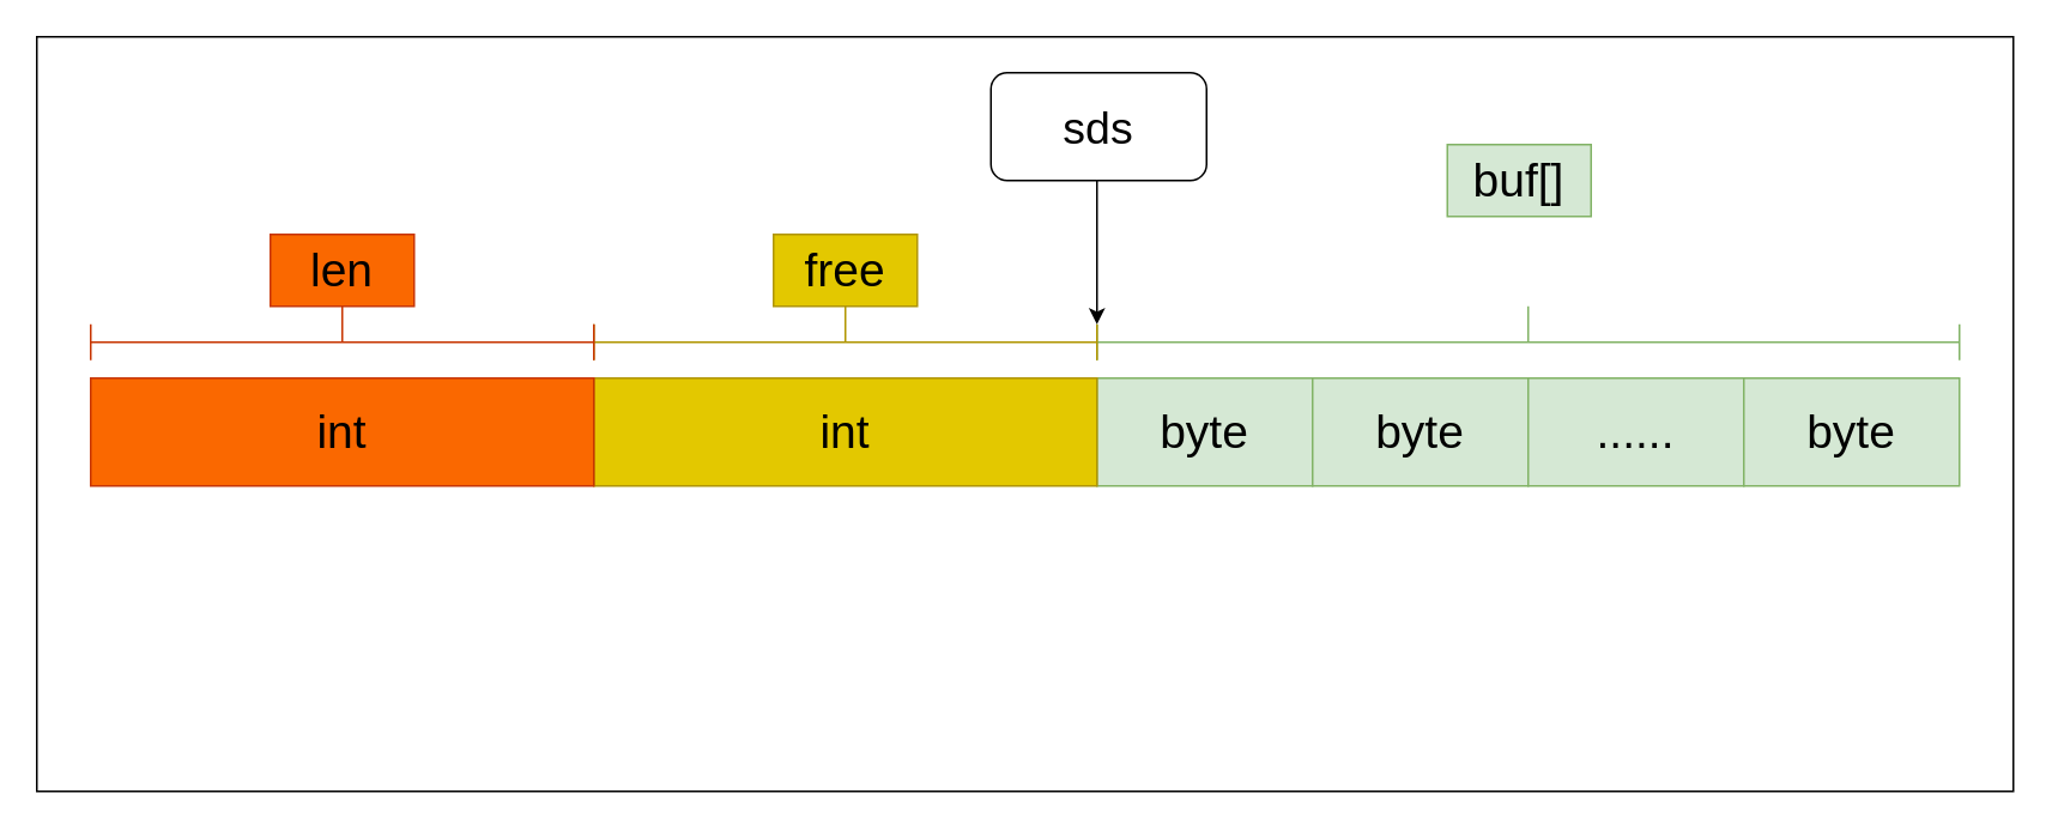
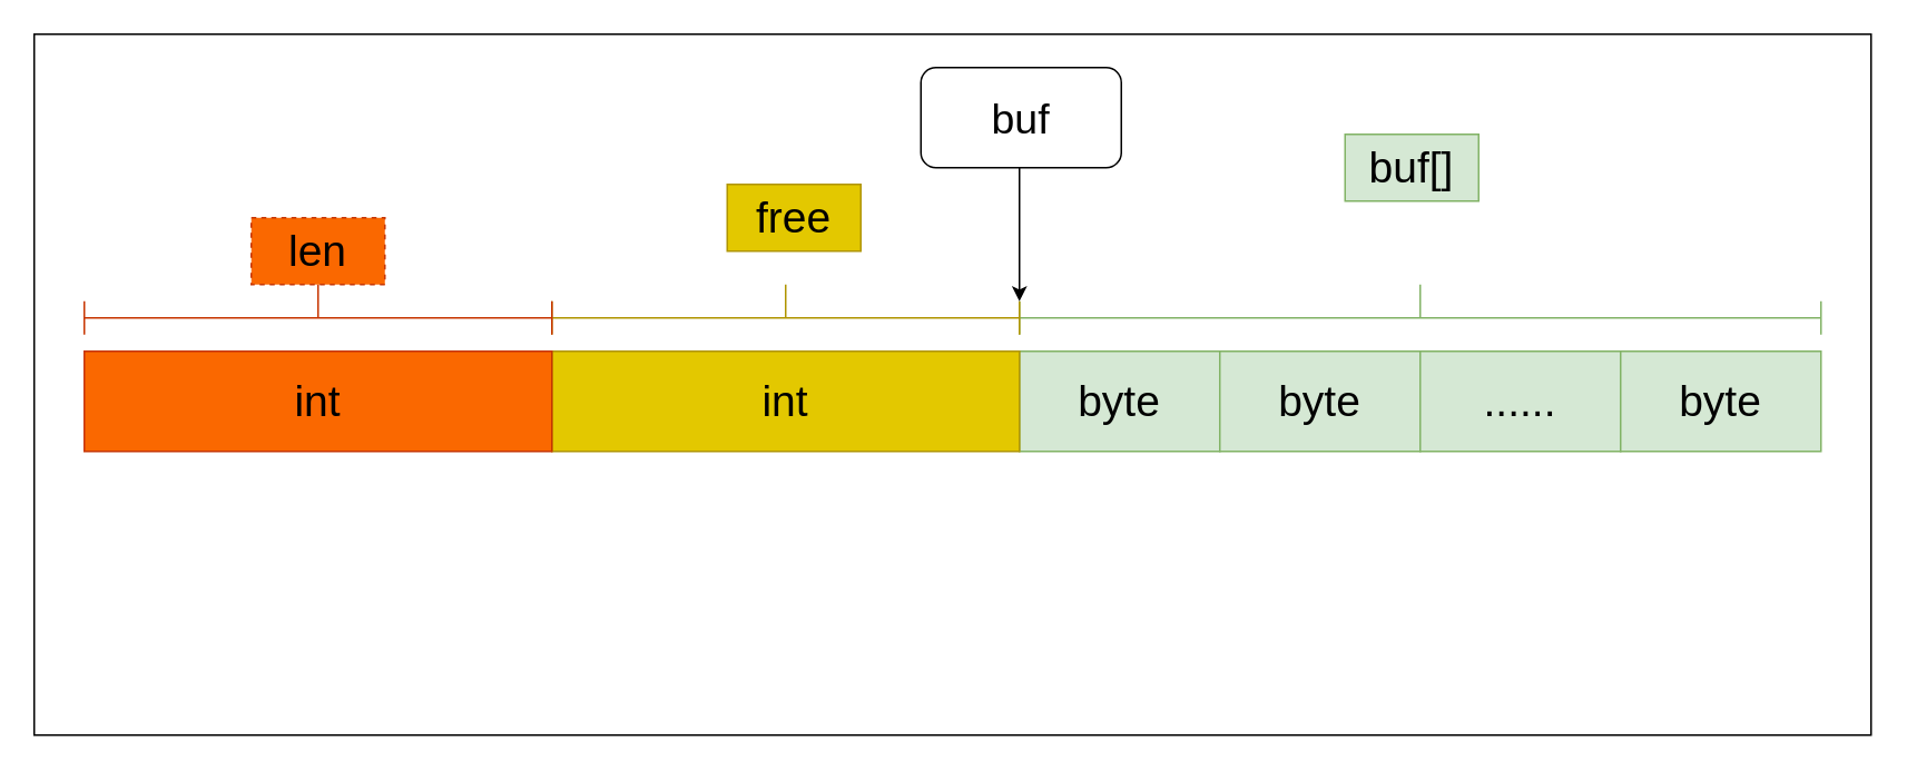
- <mxCell id="19" value="sds" style="rounded=1;whiteSpace=wrap;html=1;fontSize=25;" parent="1" vertex="1"><mxGeometry x="551" y="40" width="120" height="60" as="geometry" /></mxCell>
+ <mxCell id="19" value="buf" style="rounded=1;whiteSpace=wrap;html=1;fontSize=25;" parent="1" vertex="1"><mxGeometry x="551" y="40" width="120" height="60" as="geometry" /></mxCell>
- <mxCell id="17" value="&lt;font style=&quot;font-size: 26px&quot;&gt;len&lt;/font&gt;" style="rounded=0;whiteSpace=wrap;html=1;strokeWidth=1;fillColor=#fa6800;strokeColor=#C73500;fontColor=#000000;" parent="1" vertex="1"><mxGeometry x="150" y="130" width="80" height="40" as="geometry" /></mxCell>
+ <mxCell id="17" value="&lt;font style=&quot;font-size: 26px&quot;&gt;len&lt;/font&gt;" style="rounded=0;whiteSpace=wrap;html=1;strokeWidth=1;fillColor=#fa6800;strokeColor=#C73500;fontColor=#000000;dashed=1;" parent="1" vertex="1"><mxGeometry x="150" y="130" width="80" height="40" as="geometry" /></mxCell>
- <mxCell id="12" value="&lt;font style=&quot;font-size: 26px&quot;&gt;free&lt;/font&gt;" style="rounded=0;whiteSpace=wrap;html=1;strokeWidth=1;fillColor=#e3c800;strokeColor=#B09500;fontColor=#000000;" parent="1" vertex="1"><mxGeometry x="430" y="130" width="80" height="40" as="geometry" /></mxCell>
+ <mxCell id="12" value="&lt;font style=&quot;font-size: 26px&quot;&gt;free&lt;/font&gt;" style="rounded=0;whiteSpace=wrap;html=1;strokeWidth=1;fillColor=#e3c800;strokeColor=#B09500;fontColor=#000000;" parent="1" vertex="1"><mxGeometry x="435" y="110" width="80" height="40" as="geometry" /></mxCell>
